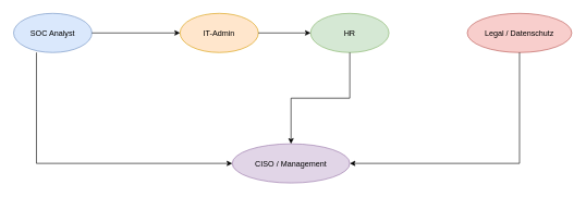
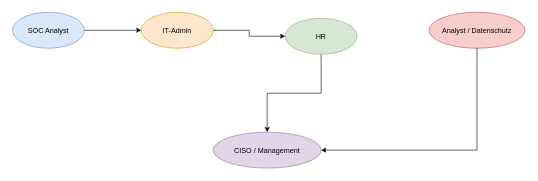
- <mxCell id="3" value="IT-Admin" style="shape=ellipse;fillColor=#ffe6cc;strokeColor=#d79b00;" parent="1" vertex="1"><mxGeometry x="275" y="20" width="120" height="60" as="geometry" /></mxCell>
+ <mxCell id="3" value="IT-Admin" style="shape=ellipse;fillColor=#ffe6cc;strokeColor=#d79b00;" parent="1" vertex="1"><mxGeometry x="235" y="20" width="120" height="60" as="geometry" /></mxCell>
- <mxCell id="4" value="HR" style="shape=ellipse;fillColor=#d5e8d4;strokeColor=#82b366;" parent="1" vertex="1"><mxGeometry x="475" y="20" width="120" height="60" as="geometry" /></mxCell>
+ <mxCell id="4" value="HR" style="shape=ellipse;fillColor=#d5e8d4;strokeColor=#82b366;" parent="1" vertex="1"><mxGeometry x="475" y="30" width="120" height="60" as="geometry" /></mxCell>
- <mxCell id="5" value="Legal / Datenschutz" style="shape=ellipse;fillColor=#f8cecc;strokeColor=#b85450;" parent="1" vertex="1"><mxGeometry x="715" y="20" width="160" height="60" as="geometry" /></mxCell>
+ <mxCell id="5" value="Analyst / Datenschutz" style="shape=ellipse;fillColor=#f8cecc;strokeColor=#b85450;" parent="1" vertex="1"><mxGeometry x="715" y="20" width="160" height="60" as="geometry" /></mxCell>
- <mxCell id="11" style="edgeStyle=orthogonalEdgeStyle;rounded=0;orthogonalLoop=1;jettySize=auto;html=1;strokeColor=#000000;" parent="1" source="2" target="6" edge="1"><mxGeometry relative="1" as="geometry"><Array as="points"><mxPoint x="55" y="250" /></Array></mxGeometry></mxCell>
